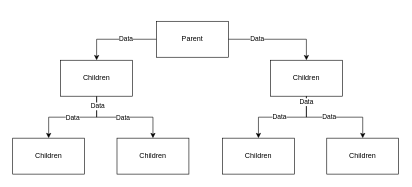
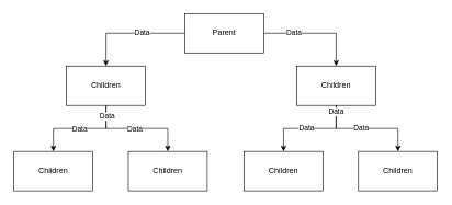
- <mxCell id="4" value="Parent" style="rounded=0;whiteSpace=wrap;html=1;" vertex="1" parent="1"><mxGeometry x="260" y="35" width="120" height="60" as="geometry" /></mxCell>
+ <mxCell id="4" value="Parent" style="rounded=0;whiteSpace=wrap;html=1;" vertex="1" parent="1"><mxGeometry x="280" y="20" width="120" height="60" as="geometry" /></mxCell>
